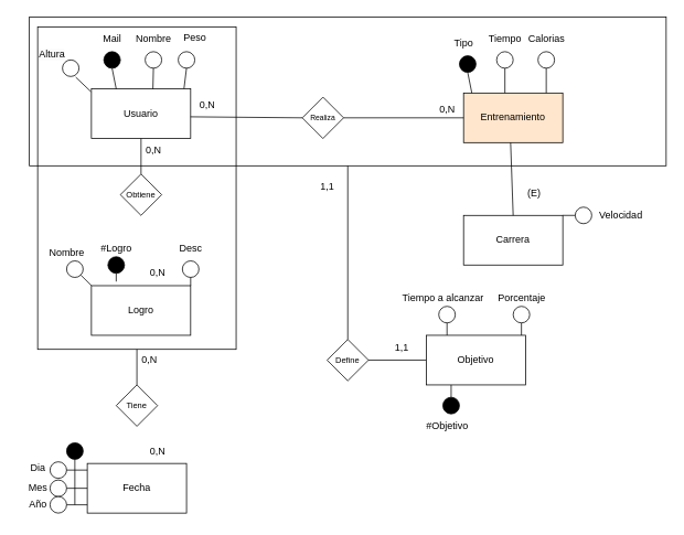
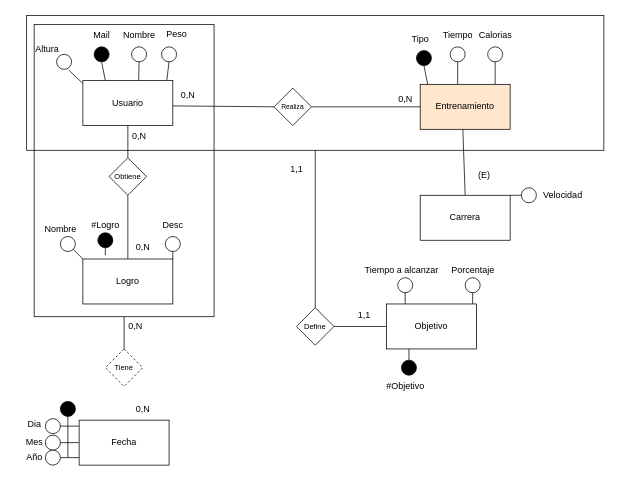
+ <mxCell id="54" value="" style="endArrow=none;html=1;rounded=0;exitX=0.5;exitY=1;exitDx=0;exitDy=0;entryX=0.5;entryY=0;entryDx=0;entryDy=0;" parent="1" source="52" target="55" edge="1"><mxGeometry width="50" height="50" relative="1" as="geometry"><mxPoint x="185" y="378.71" as="sourcePoint" /><mxPoint x="170" y="370" as="targetPoint" /></mxGeometry></mxCell>
- <mxCell id="60" value="&lt;font size=&quot;1&quot;&gt;Tiene&lt;/font&gt;" style="rhombus;whiteSpace=wrap;html=1;" parent="1" vertex="1"><mxGeometry x="140" y="465" width="50" height="50" as="geometry" /></mxCell>
+ <mxCell id="60" value="&lt;font size=&quot;1&quot;&gt;Tiene&lt;/font&gt;" style="rhombus;whiteSpace=wrap;html=1;dashed=1;" parent="1" vertex="1"><mxGeometry x="140" y="465" width="50" height="50" as="geometry" /></mxCell>
